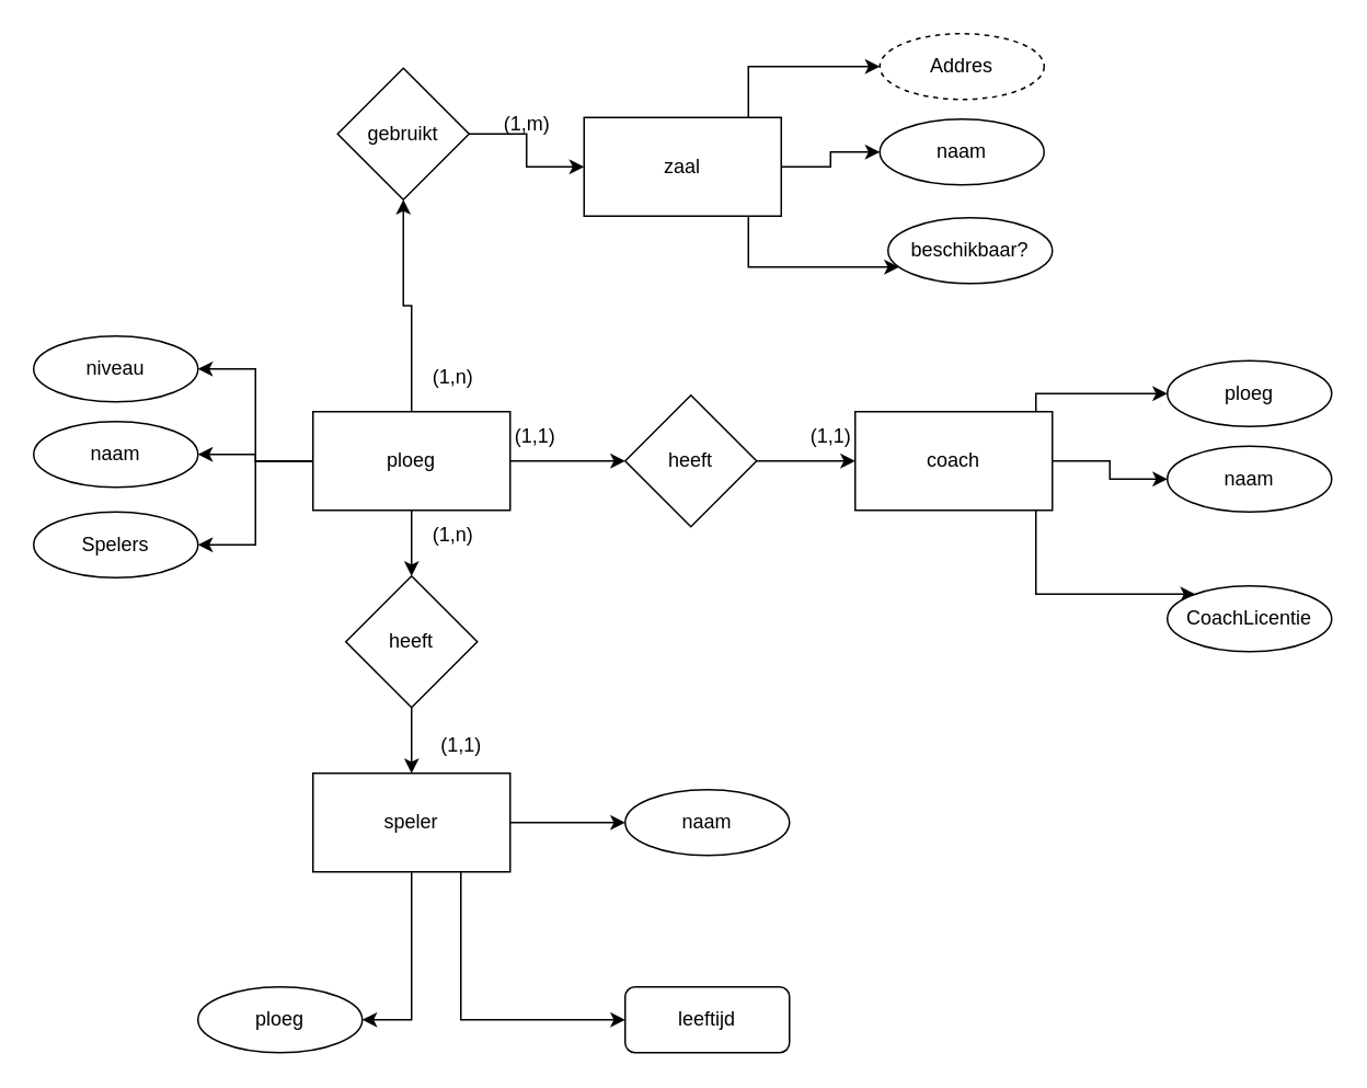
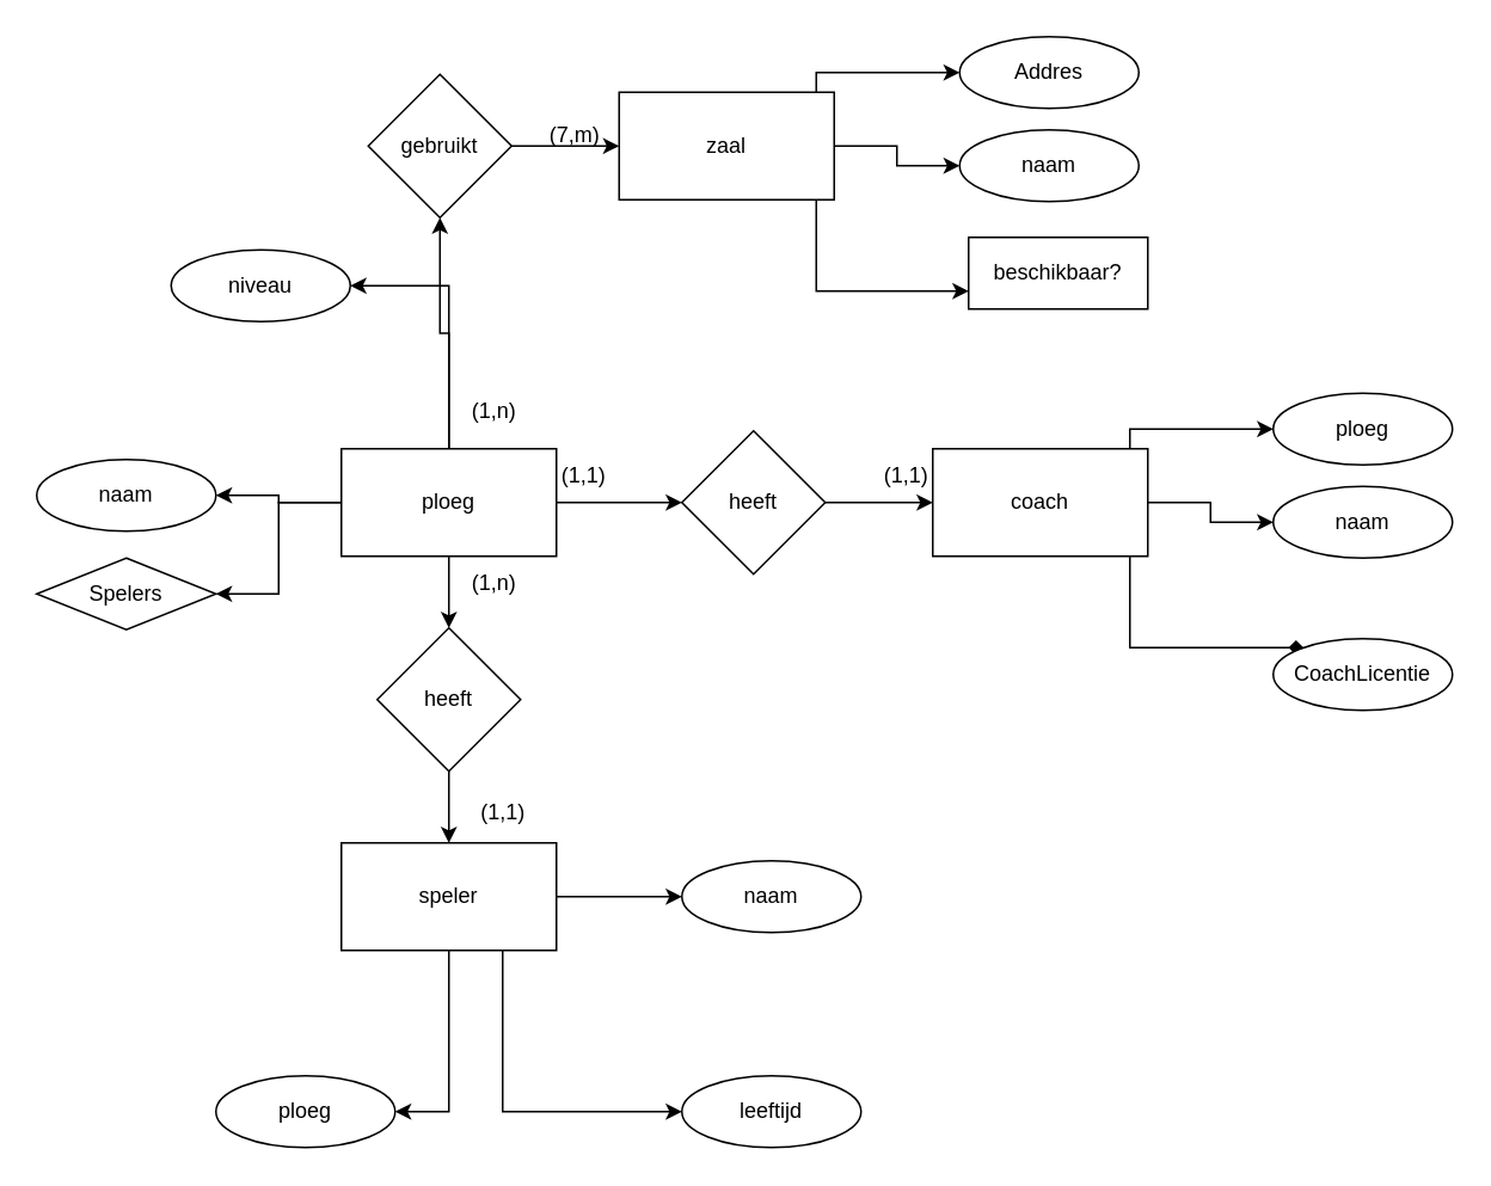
- <mxCell id="43" value="Addres" style="ellipse;whiteSpace=wrap;html=1;align=center;dashed=1;" vertex="1" parent="1"><mxGeometry x="535" y="20" width="100" height="40" as="geometry" /></mxCell>
+ <mxCell id="43" value="Addres" style="ellipse;whiteSpace=wrap;html=1;align=center;" vertex="1" parent="1"><mxGeometry x="535" y="20" width="100" height="40" as="geometry" /></mxCell>
- <mxCell id="40" value="(1,m)" style="text;html=1;align=center;verticalAlign=middle;resizable=0;points=[];autosize=1;strokeColor=none;fillColor=none;" vertex="1" parent="1"><mxGeometry x="295" y="60" width="50" height="30" as="geometry" /></mxCell>
+ <mxCell id="40" value="(7,m)" style="text;html=1;align=center;verticalAlign=middle;resizable=0;points=[];autosize=1;strokeColor=none;fillColor=none;" vertex="1" parent="1"><mxGeometry x="295" y="60" width="50" height="30" as="geometry" /></mxCell>
- <mxCell id="39" value="zaal" style="whiteSpace=wrap;html=1;" vertex="1" parent="1"><mxGeometry x="355" y="71" width="120" height="60" as="geometry" /></mxCell>
+ <mxCell id="39" value="zaal" style="whiteSpace=wrap;html=1;" vertex="1" parent="1"><mxGeometry x="345" y="51" width="120" height="60" as="geometry" /></mxCell>
- <mxCell id="42" value="beschikbaar?" style="ellipse;whiteSpace=wrap;html=1;align=center;" vertex="1" parent="1"><mxGeometry x="540" y="132" width="100" height="40" as="geometry" /></mxCell>
+ <mxCell id="42" value="beschikbaar?" style="whiteSpace=wrap;html=1;align=center;rounded=0;" vertex="1" parent="1"><mxGeometry x="540" y="132" width="100" height="40" as="geometry" /></mxCell>
- <mxCell id="33" value="niveau" style="ellipse;whiteSpace=wrap;html=1;align=center;" vertex="1" parent="1"><mxGeometry x="20" y="204" width="100" height="40" as="geometry" /></mxCell>
+ <mxCell id="33" value="niveau" style="ellipse;whiteSpace=wrap;html=1;align=center;" vertex="1" parent="1"><mxGeometry x="95" y="139" width="100" height="40" as="geometry" /></mxCell>
- <mxCell id="32" value="Spelers" style="ellipse;whiteSpace=wrap;html=1;align=center;" vertex="1" parent="1"><mxGeometry x="20" y="311" width="100" height="40" as="geometry" /></mxCell>
+ <mxCell id="32" value="Spelers" style="rhombus;whiteSpace=wrap;html=1;align=center;" vertex="1" parent="1"><mxGeometry x="20" y="311" width="100" height="40" as="geometry" /></mxCell>
- <mxCell id="23" style="edgeStyle=orthogonalEdgeStyle;rounded=0;orthogonalLoop=1;jettySize=auto;html=1;" edge="1" parent="1" source="25" target="28"><mxGeometry relative="1" as="geometry"><Array as="points"><mxPoint x="630" y="361" /></Array></mxGeometry></mxCell>
+ <mxCell id="23" style="edgeStyle=orthogonalEdgeStyle;rounded=0;orthogonalLoop=1;jettySize=auto;html=1;endArrow=diamond;" edge="1" parent="1" source="25" target="28"><mxGeometry relative="1" as="geometry"><Array as="points"><mxPoint x="630" y="361" /></Array></mxGeometry></mxCell>
- <mxCell id="18" value="leeftijd" style="whiteSpace=wrap;html=1;align=center;rounded=1;" vertex="1" parent="1"><mxGeometry x="380" y="600" width="100" height="40" as="geometry" /></mxCell>
+ <mxCell id="18" value="leeftijd" style="ellipse;whiteSpace=wrap;html=1;align=center;" vertex="1" parent="1"><mxGeometry x="380" y="600" width="100" height="40" as="geometry" /></mxCell>
